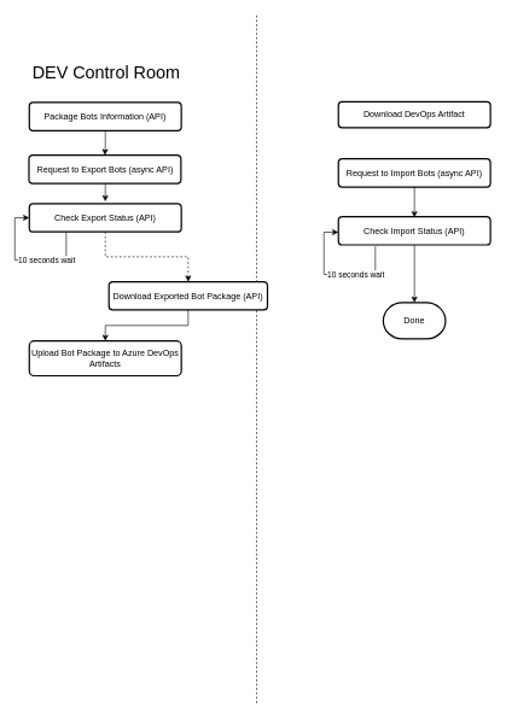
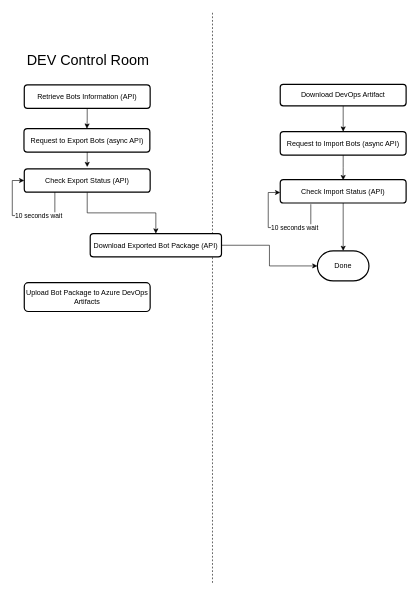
- <mxCell id="8" value="Package Bots Information (API)" style="whiteSpace=wrap;html=1;rounded=1;arcSize=14;strokeWidth=2;" parent="1" vertex="1"><mxGeometry x="40" y="141" width="210" height="39" as="geometry" /></mxCell>
+ <mxCell id="8" value="Retrieve Bots Information (API)" style="whiteSpace=wrap;html=1;rounded=1;arcSize=14;strokeWidth=2;" parent="1" vertex="1"><mxGeometry x="40" y="141" width="210" height="39" as="geometry" /></mxCell>
+ <mxCell id="13" value="" style="edgeStyle=orthogonalEdgeStyle;rounded=0;orthogonalLoop=1;jettySize=auto;html=1;" parent="1" source="14" target="12" edge="1"><mxGeometry relative="1" as="geometry" /></mxCell>
- <mxCell id="4" style="edgeStyle=orthogonalEdgeStyle;rounded=0;orthogonalLoop=1;jettySize=auto;html=1;entryX=0.5;entryY=0;entryDx=0;entryDy=0;dashed=1;" parent="1" source="5" target="10" edge="1"><mxGeometry relative="1" as="geometry" /></mxCell>
+ <mxCell id="4" style="edgeStyle=orthogonalEdgeStyle;rounded=0;orthogonalLoop=1;jettySize=auto;html=1;entryX=0.5;entryY=0;entryDx=0;entryDy=0;" parent="1" source="5" target="10" edge="1"><mxGeometry relative="1" as="geometry" /></mxCell>
- <mxCell id="9" value="" style="edgeStyle=orthogonalEdgeStyle;rounded=0;orthogonalLoop=1;jettySize=auto;html=1;" parent="1" source="10" target="15" edge="1"><mxGeometry relative="1" as="geometry" /></mxCell>
+ <mxCell id="9" value="" style="edgeStyle=orthogonalEdgeStyle;rounded=0;orthogonalLoop=1;jettySize=auto;html=1;" parent="1" source="10" target="16" edge="1"><mxGeometry relative="1" as="geometry" /></mxCell>
